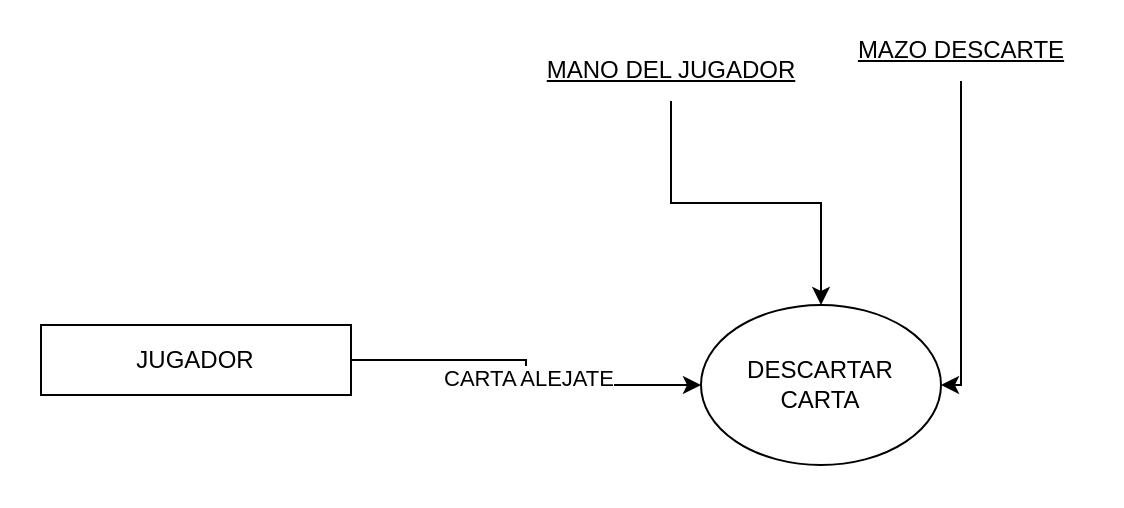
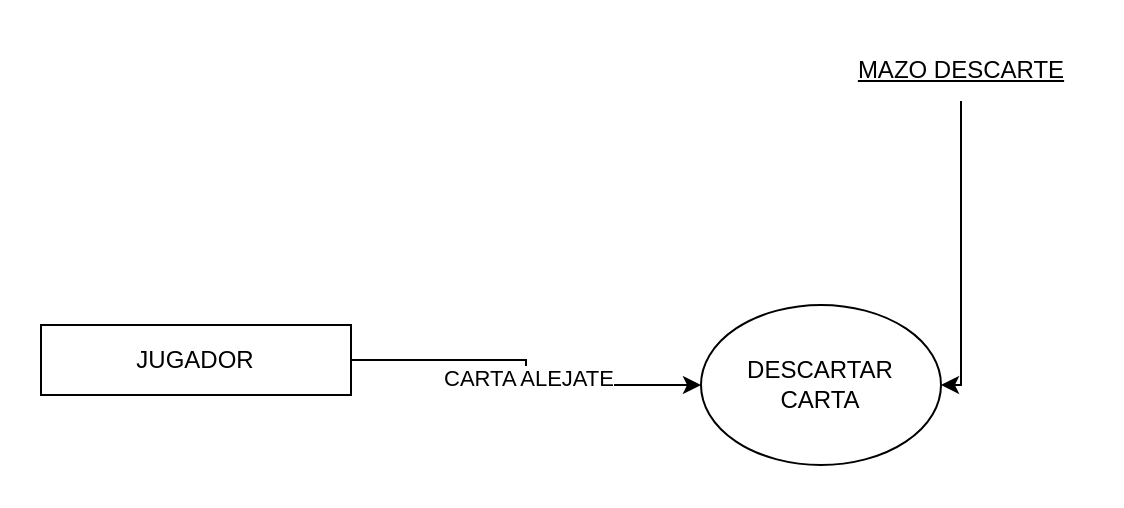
- <mxCell id="9" value="&lt;u&gt;MAZO DESCARTE&lt;br&gt;&lt;/u&gt;" style="text;html=1;align=center;verticalAlign=middle;resizable=0;points=[];autosize=1;strokeColor=none;fillColor=none;" vertex="1" parent="1"><mxGeometry x="420" y="10" width="120" height="30" as="geometry" /></mxCell>
+ <mxCell id="9" value="&lt;u&gt;MAZO DESCARTE&lt;br&gt;&lt;/u&gt;" style="text;html=1;align=center;verticalAlign=middle;resizable=0;points=[];autosize=1;strokeColor=none;fillColor=none;" vertex="1" parent="1"><mxGeometry x="420" y="20" width="120" height="30" as="geometry" /></mxCell>
- <mxCell id="7" value="&lt;u&gt;MANO DEL JUGADOR&lt;br&gt;&lt;/u&gt;" style="text;html=1;align=center;verticalAlign=middle;resizable=0;points=[];autosize=1;strokeColor=none;fillColor=none;" vertex="1" parent="1"><mxGeometry x="260" y="20" width="150" height="30" as="geometry" /></mxCell>
- <mxCell id="6" style="edgeStyle=orthogonalEdgeStyle;rounded=0;orthogonalLoop=1;jettySize=auto;html=1;entryX=0.5;entryY=0;entryDx=0;entryDy=0;" edge="1" parent="1" source="7" target="5"><mxGeometry relative="1" as="geometry" /></mxCell>
